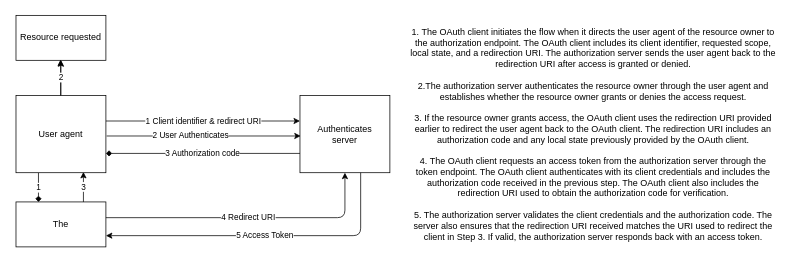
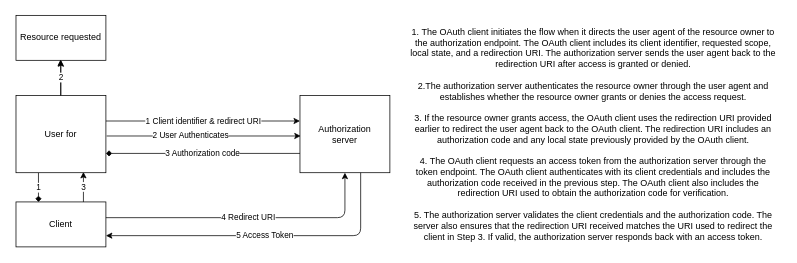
- <mxCell id="12" value="User agent" style="rounded=0;whiteSpace=wrap;html=1;" vertex="1" parent="1"><mxGeometry x="20" y="127" width="120" height="103" as="geometry" /></mxCell>
+ <mxCell id="12" value="User for" style="rounded=0;whiteSpace=wrap;html=1;" vertex="1" parent="1"><mxGeometry x="20" y="127" width="120" height="103" as="geometry" /></mxCell>
- <mxCell id="7" value="Authenticates&lt;br&gt;server" style="rounded=0;whiteSpace=wrap;html=1;" vertex="1" parent="1"><mxGeometry x="399" y="127" width="120" height="103" as="geometry" /></mxCell>
+ <mxCell id="7" value="Authorization&lt;br&gt;server" style="rounded=0;whiteSpace=wrap;html=1;" vertex="1" parent="1"><mxGeometry x="399" y="127" width="120" height="103" as="geometry" /></mxCell>
- <mxCell id="3" value="The" style="rounded=0;whiteSpace=wrap;html=1;" vertex="1" parent="1"><mxGeometry x="20" y="269" width="120" height="60" as="geometry" /></mxCell>
+ <mxCell id="3" value="Client" style="rounded=0;whiteSpace=wrap;html=1;" vertex="1" parent="1"><mxGeometry x="20" y="269" width="120" height="60" as="geometry" /></mxCell>
